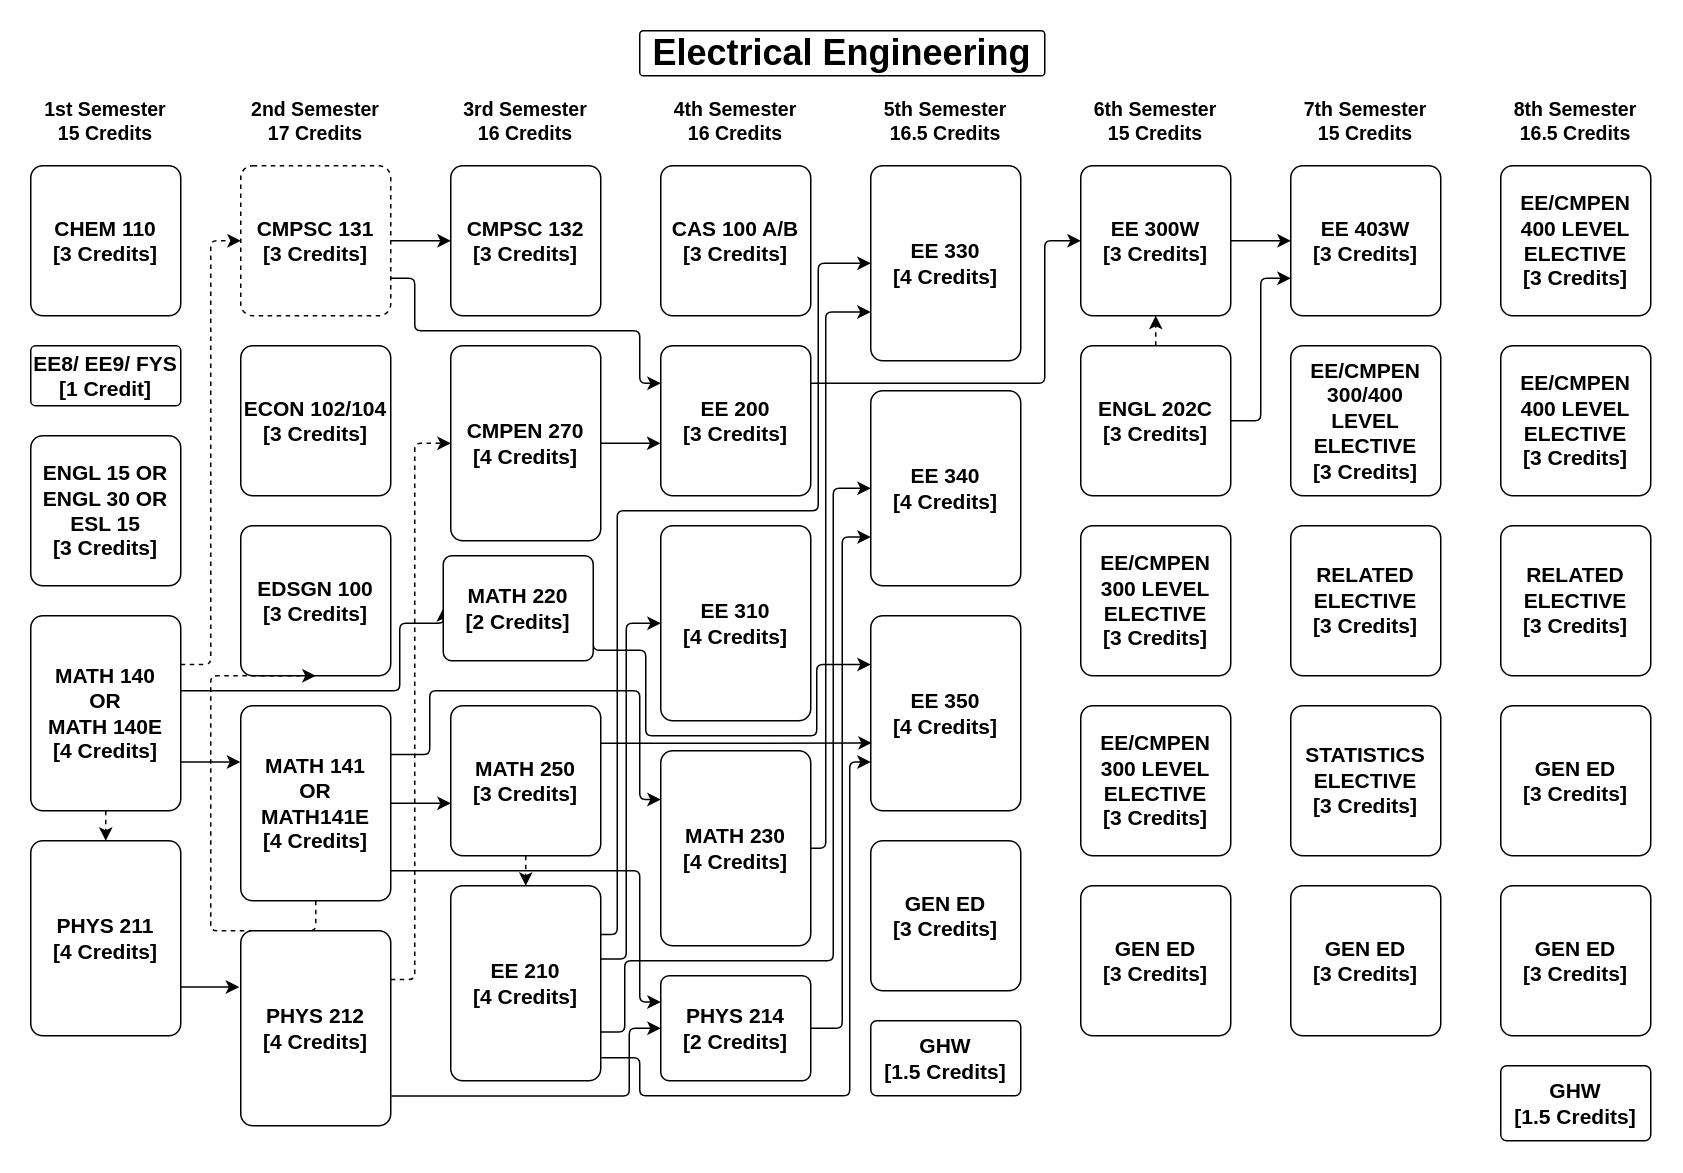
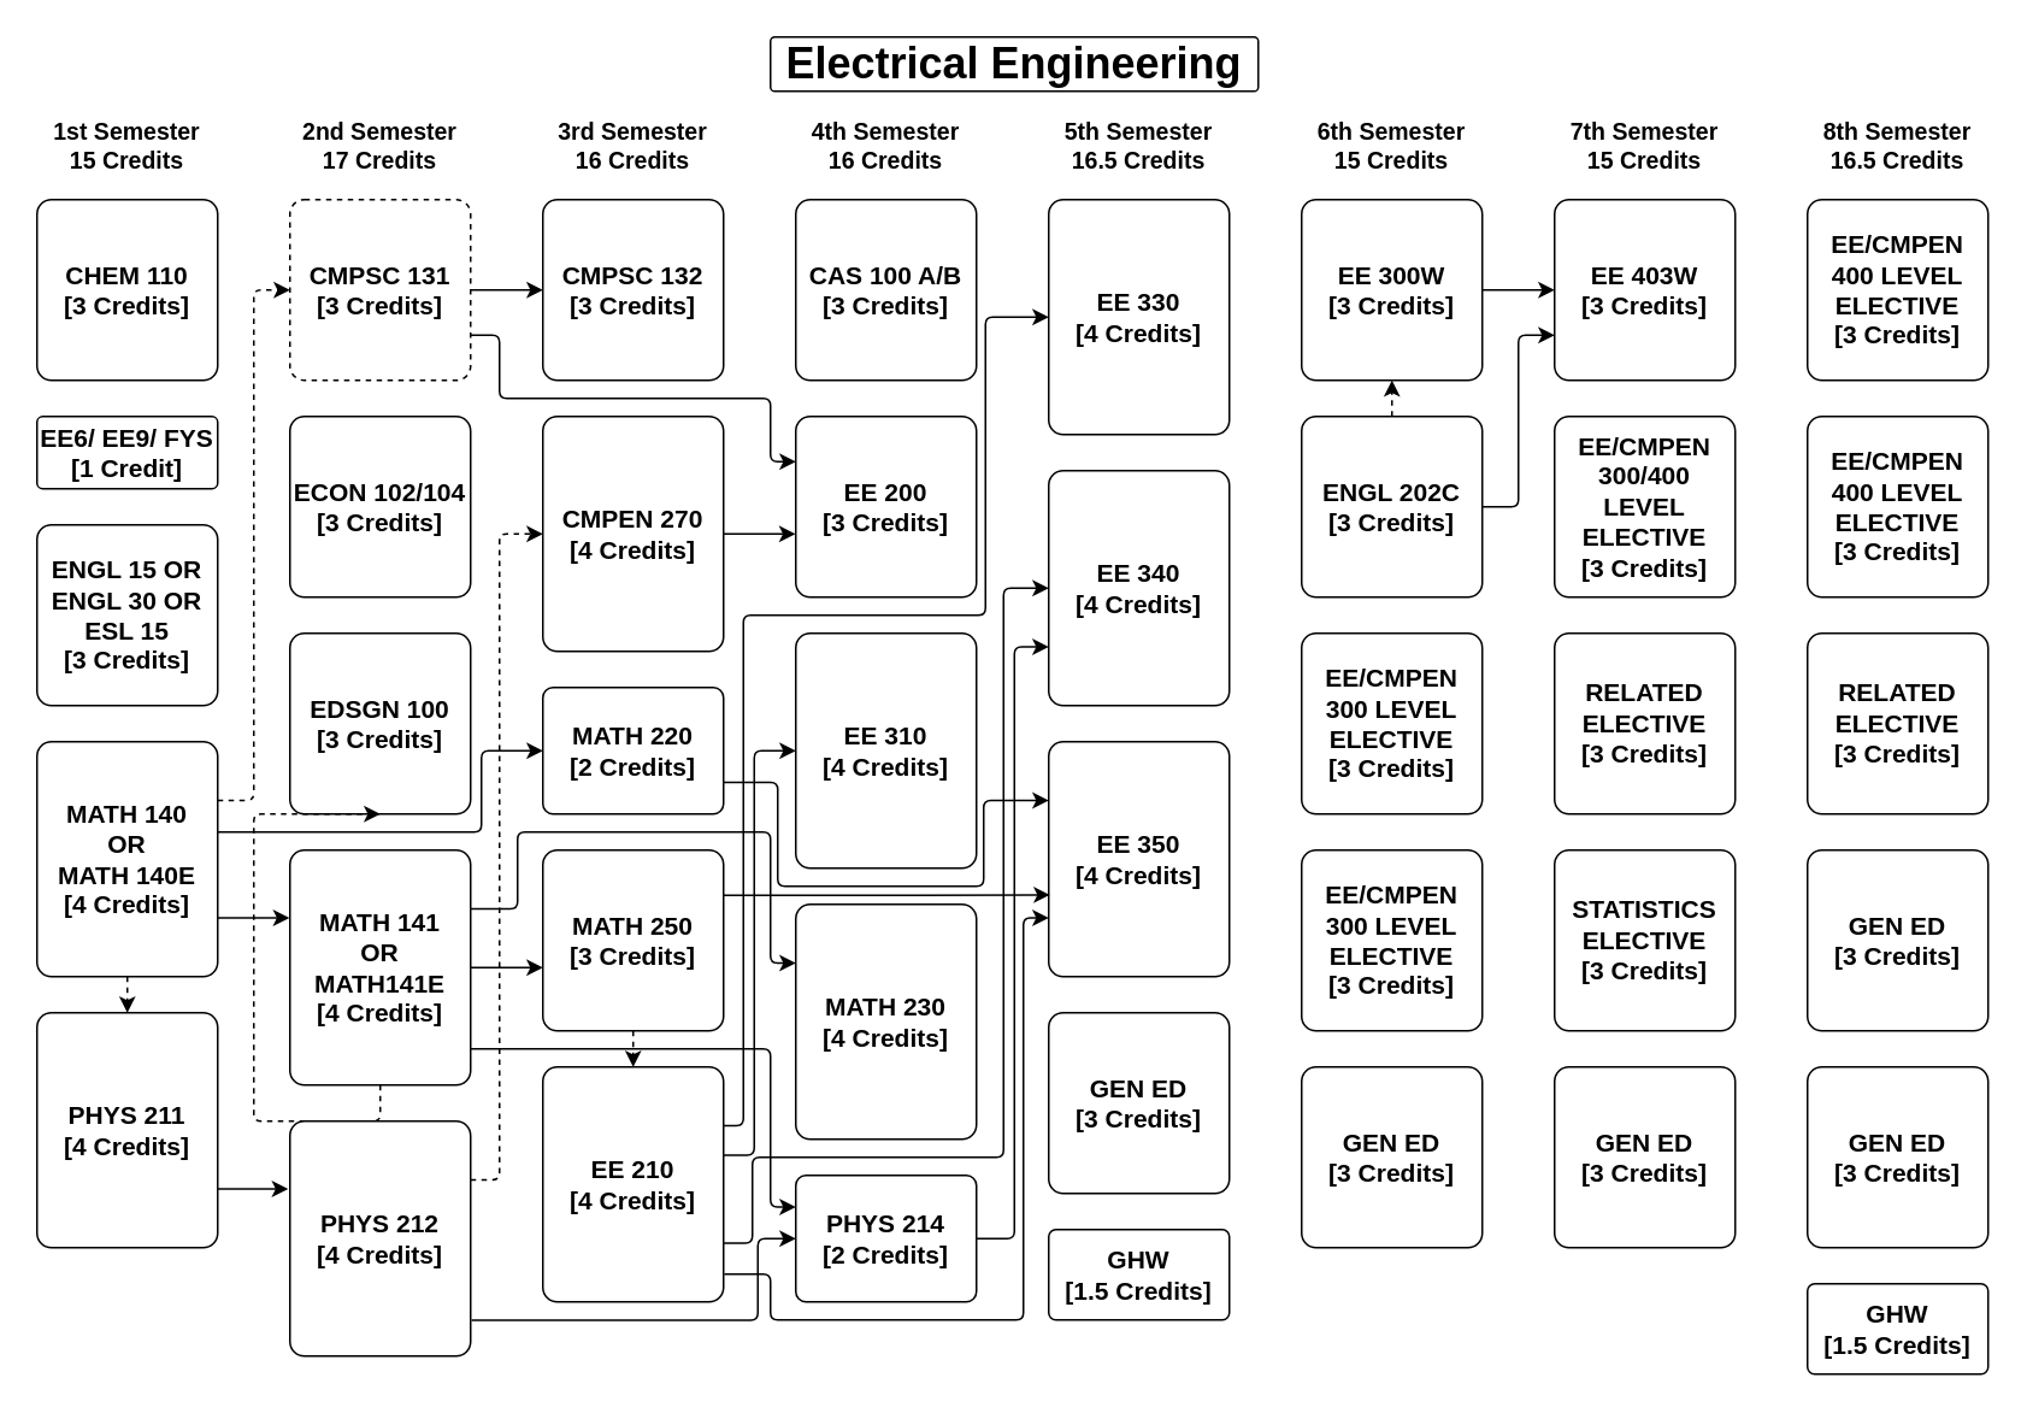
- <mxCell id="13" value="EE8/ EE9/ FYS&lt;br&gt;[1 Credit]" style="rounded=1;whiteSpace=wrap;html=1;fontSize=14;fontStyle=1;arcSize=8;" parent="1" vertex="1"><mxGeometry x="20" y="230" width="100" height="40" as="geometry" /></mxCell>
+ <mxCell id="13" value="EE6/ EE9/ FYS&lt;br&gt;[1 Credit]" style="rounded=1;whiteSpace=wrap;html=1;fontSize=14;fontStyle=1;arcSize=8;" parent="1" vertex="1"><mxGeometry x="20" y="230" width="100" height="40" as="geometry" /></mxCell>
- <mxCell id="17" style="edgeStyle=orthogonalEdgeStyle;rounded=1;orthogonalLoop=1;jettySize=auto;html=1;exitX=1;exitY=0.25;exitDx=0;exitDy=0;entryX=0;entryY=0.5;entryDx=0;entryDy=0;arcSize=8;" edge="1" parent="1" source="18" target="11"><mxGeometry relative="1" as="geometry"><Array as="points"><mxPoint x="696" y="255" /><mxPoint x="696" y="160" /></Array></mxGeometry></mxCell>
- <mxCell id="48" style="edgeStyle=orthogonalEdgeStyle;rounded=1;orthogonalLoop=1;jettySize=auto;html=1;exitX=1;exitY=0.5;exitDx=0;exitDy=0;entryX=0;entryY=0.75;entryDx=0;entryDy=0;arcSize=8;" edge="1" parent="1" source="49" target="9"><mxGeometry relative="1" as="geometry"><Array as="points"><mxPoint x="550" y="565" /><mxPoint x="550" y="208" /></Array></mxGeometry></mxCell>
- <mxCell id="47" value="MATH 220&lt;br&gt;[2 Credits]" style="rounded=1;whiteSpace=wrap;html=1;fontSize=14;fontStyle=1;arcSize=8;" parent="1" vertex="1"><mxGeometry x="295" y="370" width="100" height="70" as="geometry" /></mxCell>
+ <mxCell id="47" value="MATH 220&lt;br&gt;[2 Credits]" style="rounded=1;whiteSpace=wrap;html=1;fontSize=14;fontStyle=1;arcSize=8;" parent="1" vertex="1"><mxGeometry x="300" y="380" width="100" height="70" as="geometry" /></mxCell>
